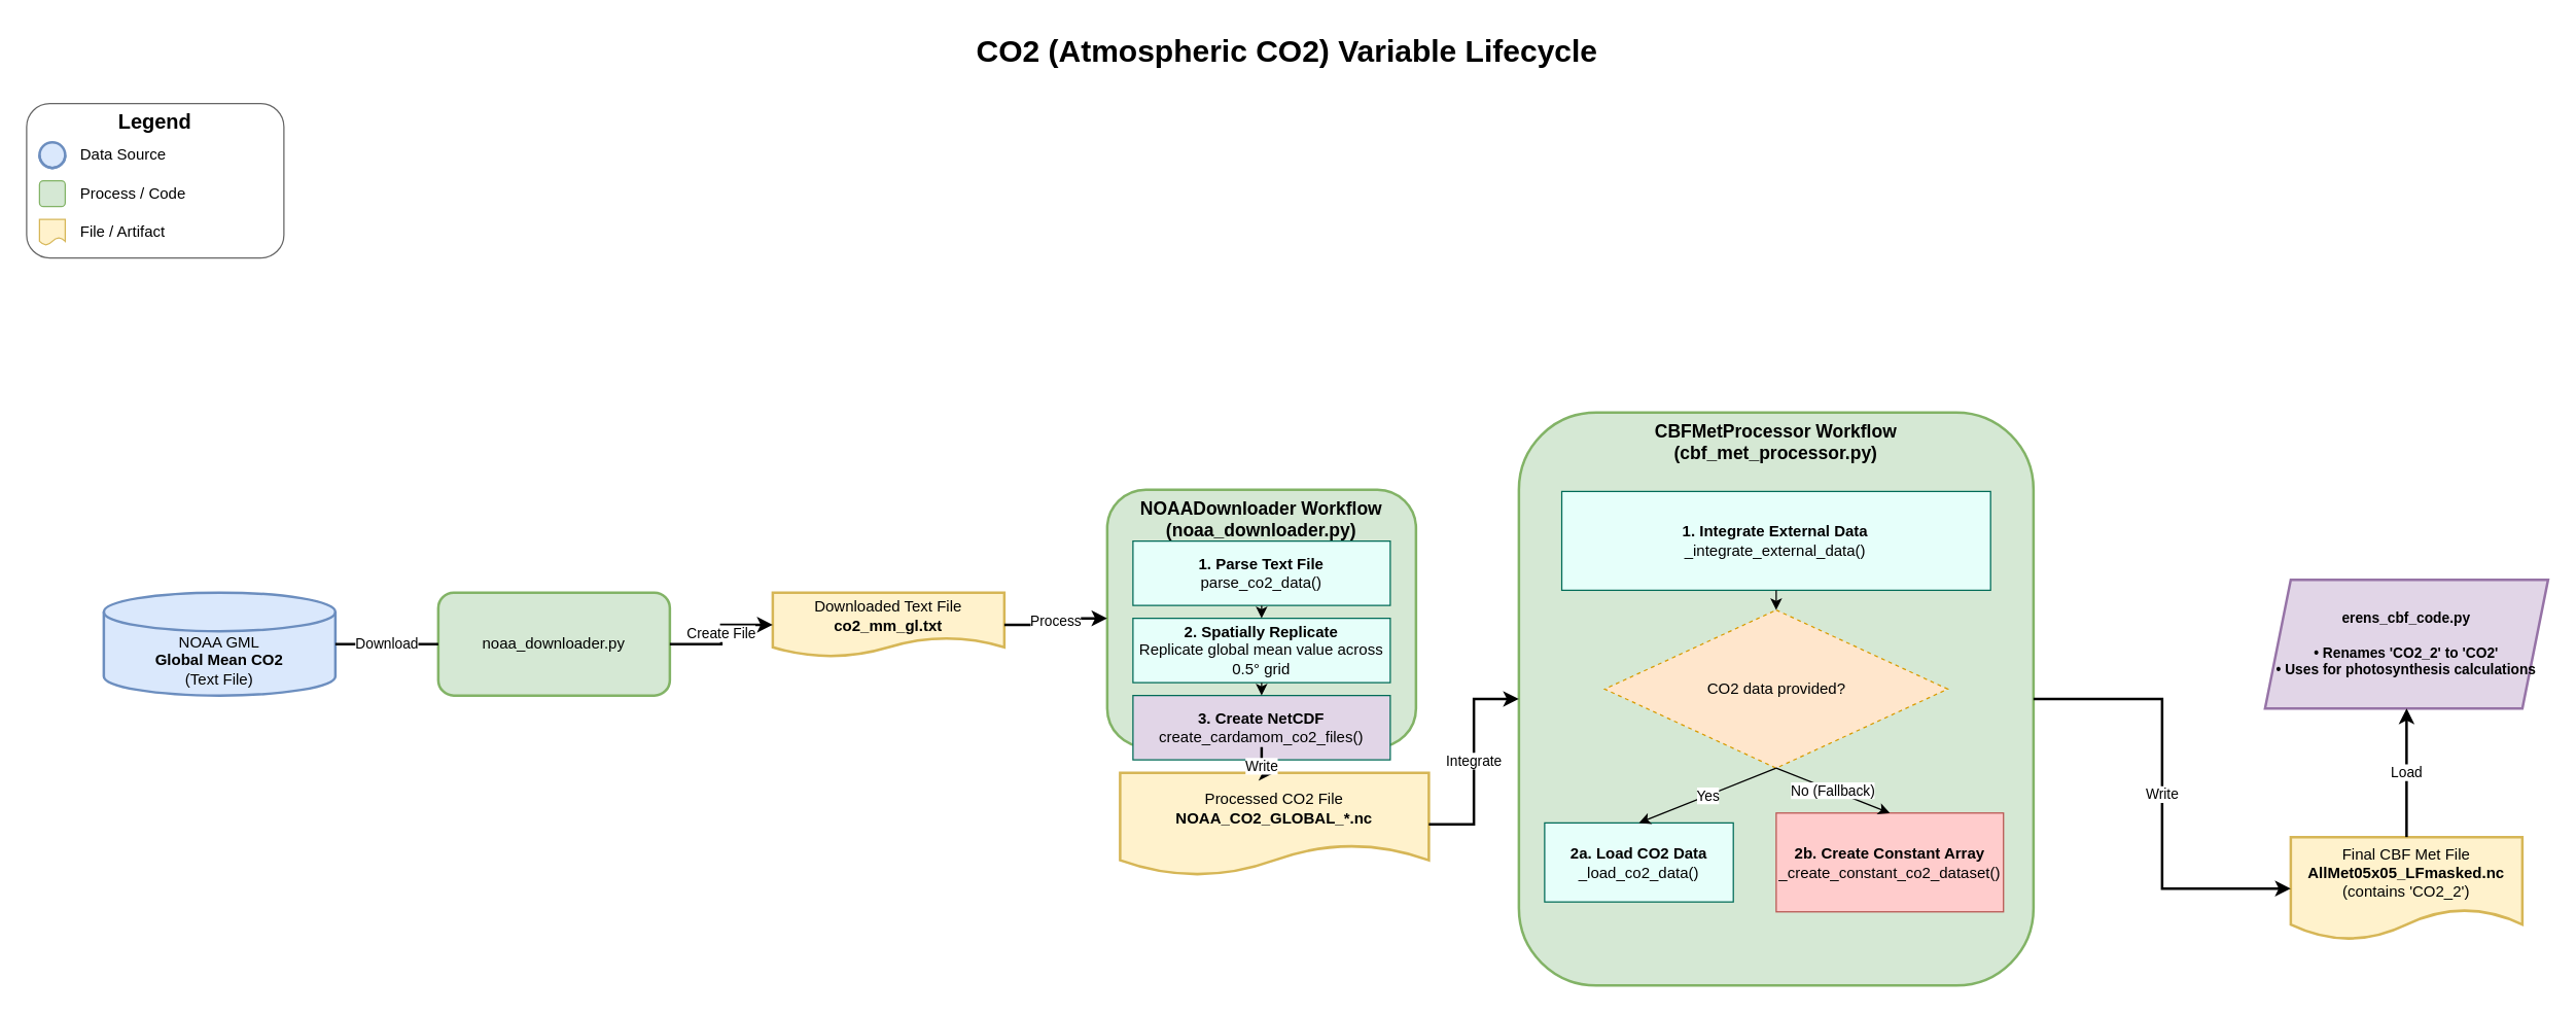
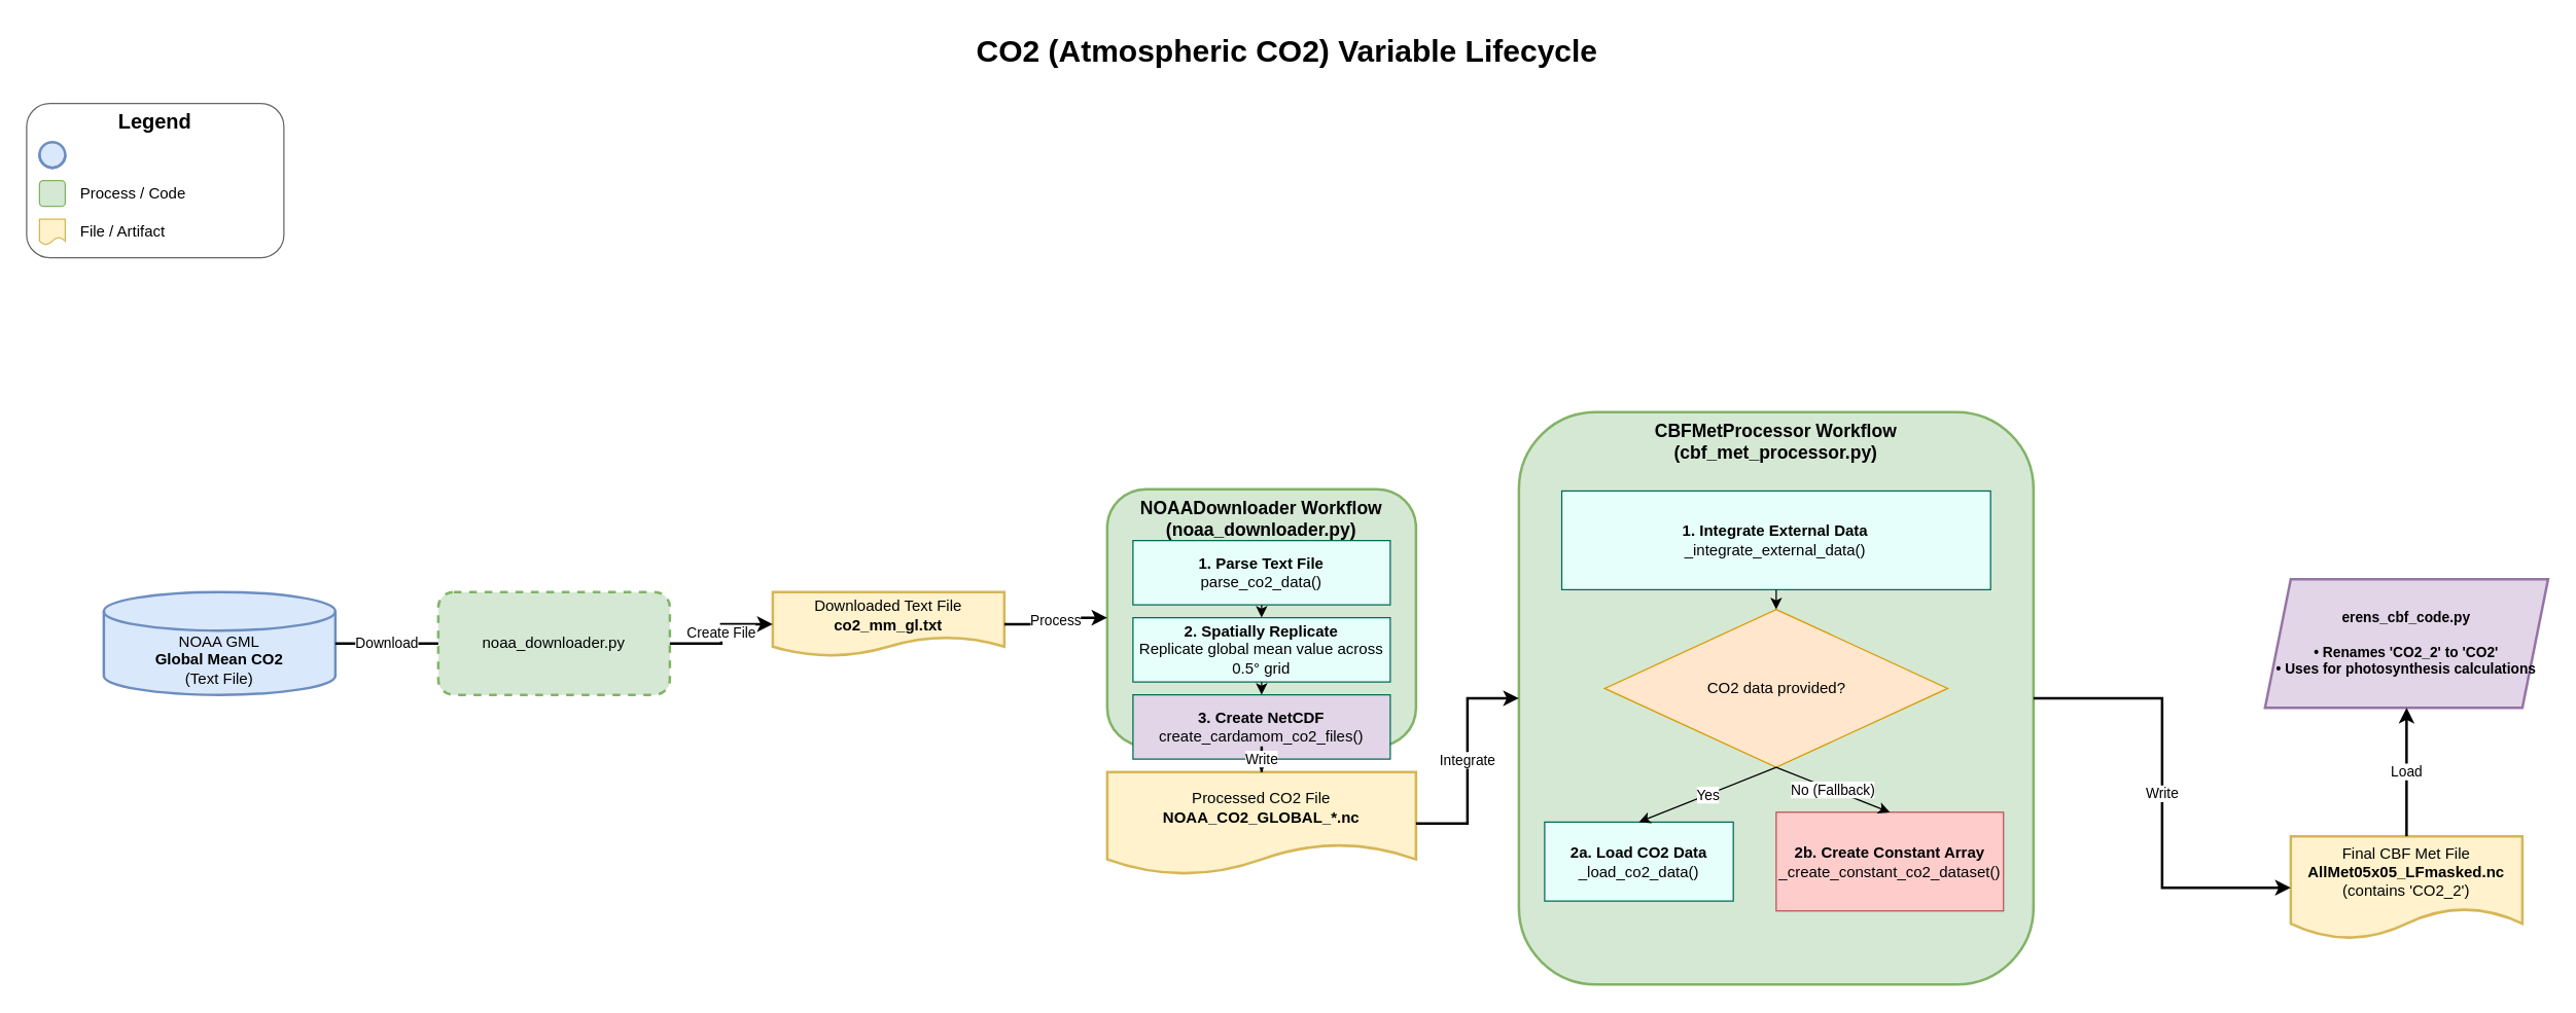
- <mxCell id="6" value="Data Source" style="text;html=1;strokeColor=none;fillColor=none;align=left;verticalAlign=middle;whiteSpace=wrap;rounded=0;" parent="1" vertex="1"><mxGeometry x="60" y="110" width="140" height="20" as="geometry" /></mxCell>
- <mxCell id="12" value="noaa_downloader.py" style="rounded=1;whiteSpace=wrap;html=1;strokeWidth=2;fontSize=12;fillColor=#d5e8d4;strokeColor=#82b366;align=center;" parent="1" vertex="1"><mxGeometry x="340" y="460" width="180" height="80" as="geometry" /></mxCell>
+ <mxCell id="12" value="noaa_downloader.py" style="rounded=1;whiteSpace=wrap;html=1;strokeWidth=2;fontSize=12;fillColor=#d5e8d4;strokeColor=#82b366;align=center;dashed=1;" parent="1" vertex="1"><mxGeometry x="340" y="460" width="180" height="80" as="geometry" /></mxCell>
- <mxCell id="23" value="CO2 data provided?" style="rhombus;whiteSpace=wrap;html=1;fillColor=#ffe6cc;strokeColor=#d79b00;dashed=1;" parent="21" vertex="1"><mxGeometry x="66.667" y="153.571" width="266.667" height="122.857" as="geometry" /></mxCell>
+ <mxCell id="23" value="CO2 data provided?" style="rhombus;whiteSpace=wrap;html=1;fillColor=#ffe6cc;strokeColor=#d79b00;" parent="21" vertex="1"><mxGeometry x="66.667" y="153.571" width="266.667" height="122.857" as="geometry" /></mxCell>
- <mxCell id="20" value="Processed CO2 File&lt;br&gt;&lt;b&gt;NOAA_CO2_GLOBAL_*.nc&lt;/b&gt;" style="shape=document;whiteSpace=wrap;html=1;boundedLbl=1;strokeWidth=2;fontSize=12;fillColor=#fff2cc;strokeColor=#d6b656;" parent="1" vertex="1"><mxGeometry x="870" y="600" width="240" height="80" as="geometry" /></mxCell>
+ <mxCell id="20" value="Processed CO2 File&lt;br&gt;&lt;b&gt;NOAA_CO2_GLOBAL_*.nc&lt;/b&gt;" style="shape=document;whiteSpace=wrap;html=1;boundedLbl=1;strokeWidth=2;fontSize=12;fillColor=#fff2cc;strokeColor=#d6b656;" parent="1" vertex="1"><mxGeometry x="860" y="600" width="240" height="80" as="geometry" /></mxCell>
